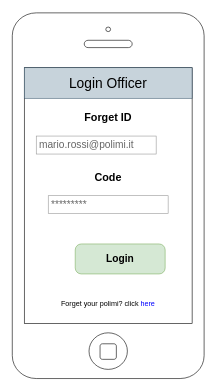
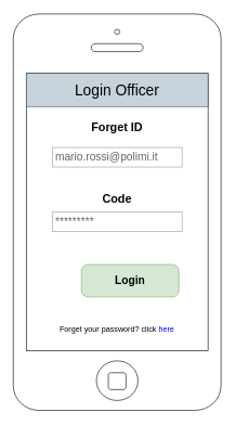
- <mxCell id="5" value="mario.rossi@polimi.it" style="strokeWidth=1;shadow=0;dashed=0;align=center;html=1;shape=mxgraph.mockup.forms.pwField;strokeColor=#999999;mainText=;align=left;fillColor=#ffffff;fontColor=#666666;fontSize=17;spacingLeft=3;" parent="1" vertex="1"><mxGeometry x="60" y="226" width="200" height="30" as="geometry" /></mxCell>
+ <mxCell id="5" value="mario.rossi@polimi.it" style="strokeWidth=1;shadow=0;dashed=0;align=center;html=1;shape=mxgraph.mockup.forms.pwField;strokeColor=#999999;mainText=;align=left;fillColor=#ffffff;fontColor=#666666;fontSize=17;spacingLeft=3;" parent="1" vertex="1"><mxGeometry x="80" y="226" width="200" height="30" as="geometry" /></mxCell>
- <mxCell id="6" value="&lt;b&gt;&lt;font style=&quot;font-size: 18px&quot;&gt;Code&lt;/font&gt;&lt;/b&gt;" style="text;html=1;strokeColor=none;fillColor=none;align=center;verticalAlign=middle;whiteSpace=wrap;rounded=0;shadow=0;" parent="1" vertex="1"><mxGeometry x="40" y="286" width="280" height="20" as="geometry" /></mxCell>
+ <mxCell id="6" value="&lt;b&gt;&lt;font style=&quot;font-size: 18px&quot;&gt;Code&lt;/font&gt;&lt;/b&gt;" style="text;html=1;strokeColor=none;fillColor=none;align=center;verticalAlign=middle;whiteSpace=wrap;rounded=0;shadow=0;" parent="1" vertex="1"><mxGeometry x="40" y="296" width="280" height="20" as="geometry" /></mxCell>
- <mxCell id="8" value="Forget your polimi? click &lt;font color=&quot;#0000ff&quot;&gt;here&lt;/font&gt;" style="text;html=1;strokeColor=none;fillColor=none;align=center;verticalAlign=middle;whiteSpace=wrap;rounded=0;shadow=0;" parent="1" vertex="1"><mxGeometry x="40" y="496" width="280" height="20" as="geometry" /></mxCell>
+ <mxCell id="8" value="Forget your password? click &lt;font color=&quot;#0000ff&quot;&gt;here&lt;/font&gt;" style="text;html=1;strokeColor=none;fillColor=none;align=center;verticalAlign=middle;whiteSpace=wrap;rounded=0;shadow=0;" parent="1" vertex="1"><mxGeometry x="40" y="496" width="280" height="20" as="geometry" /></mxCell>
